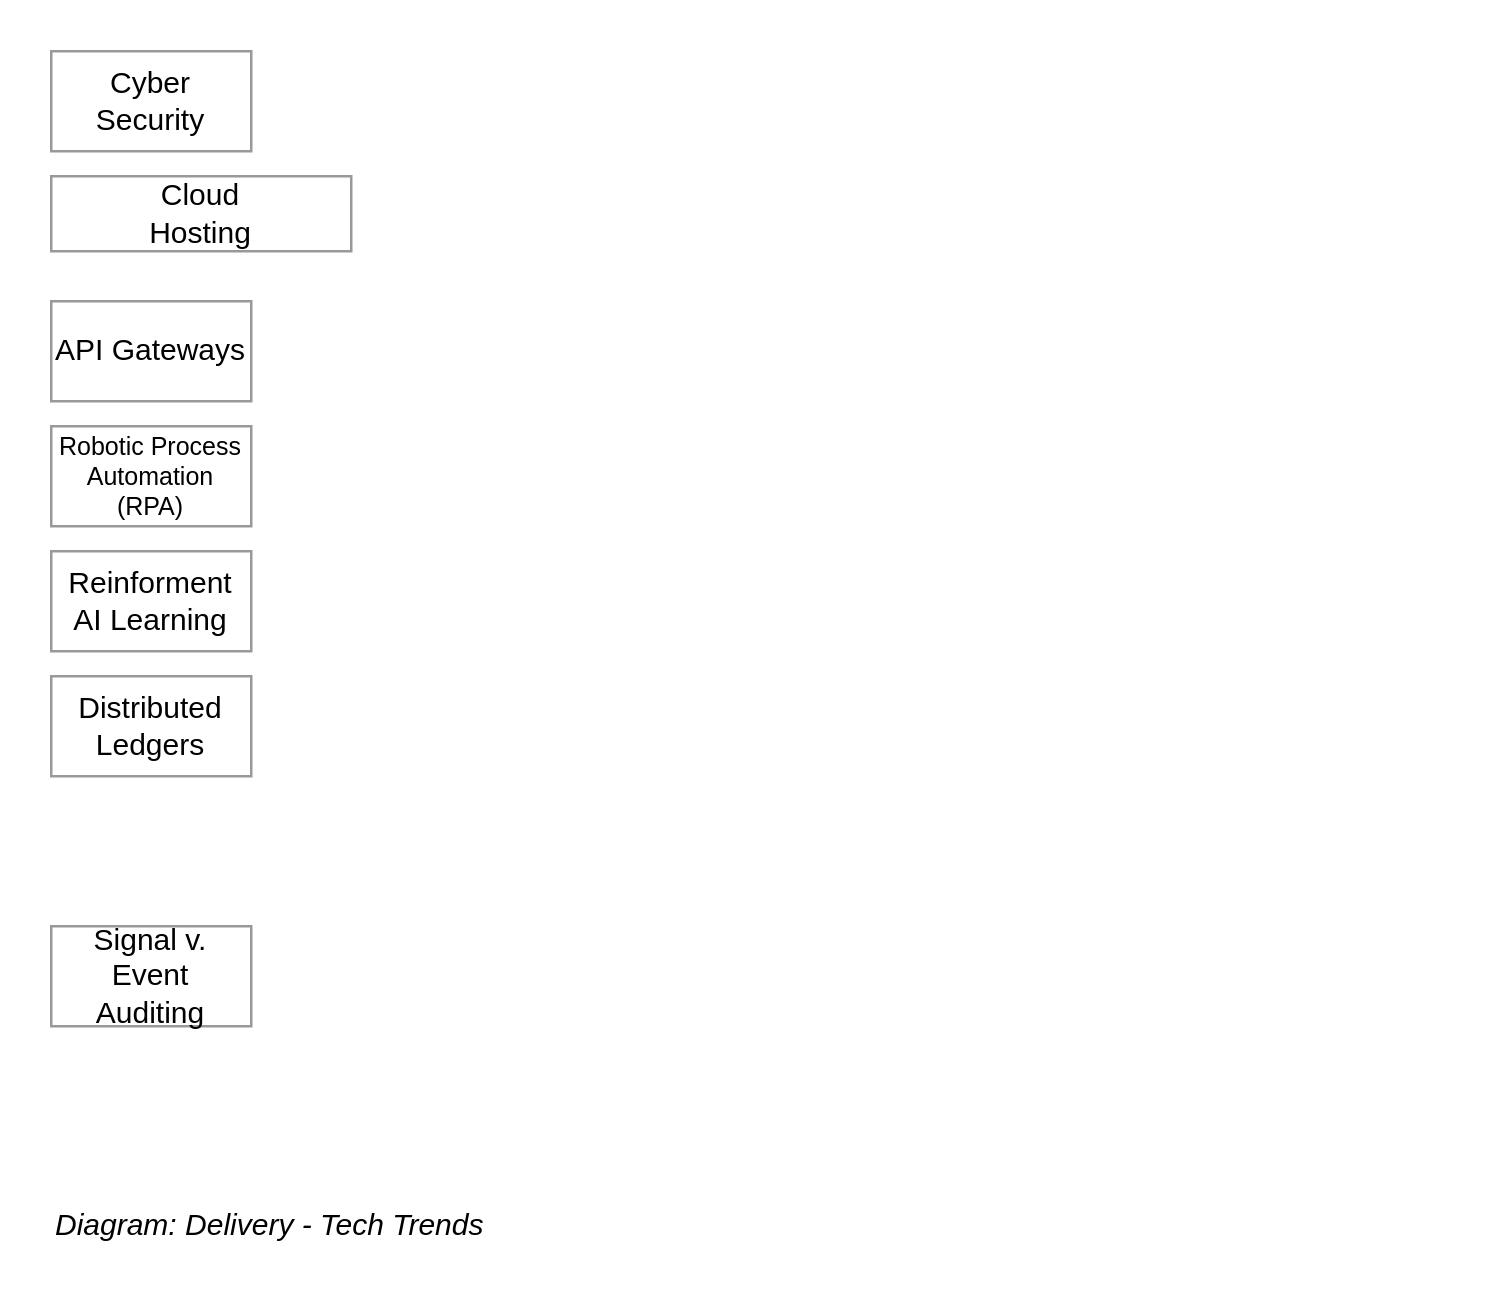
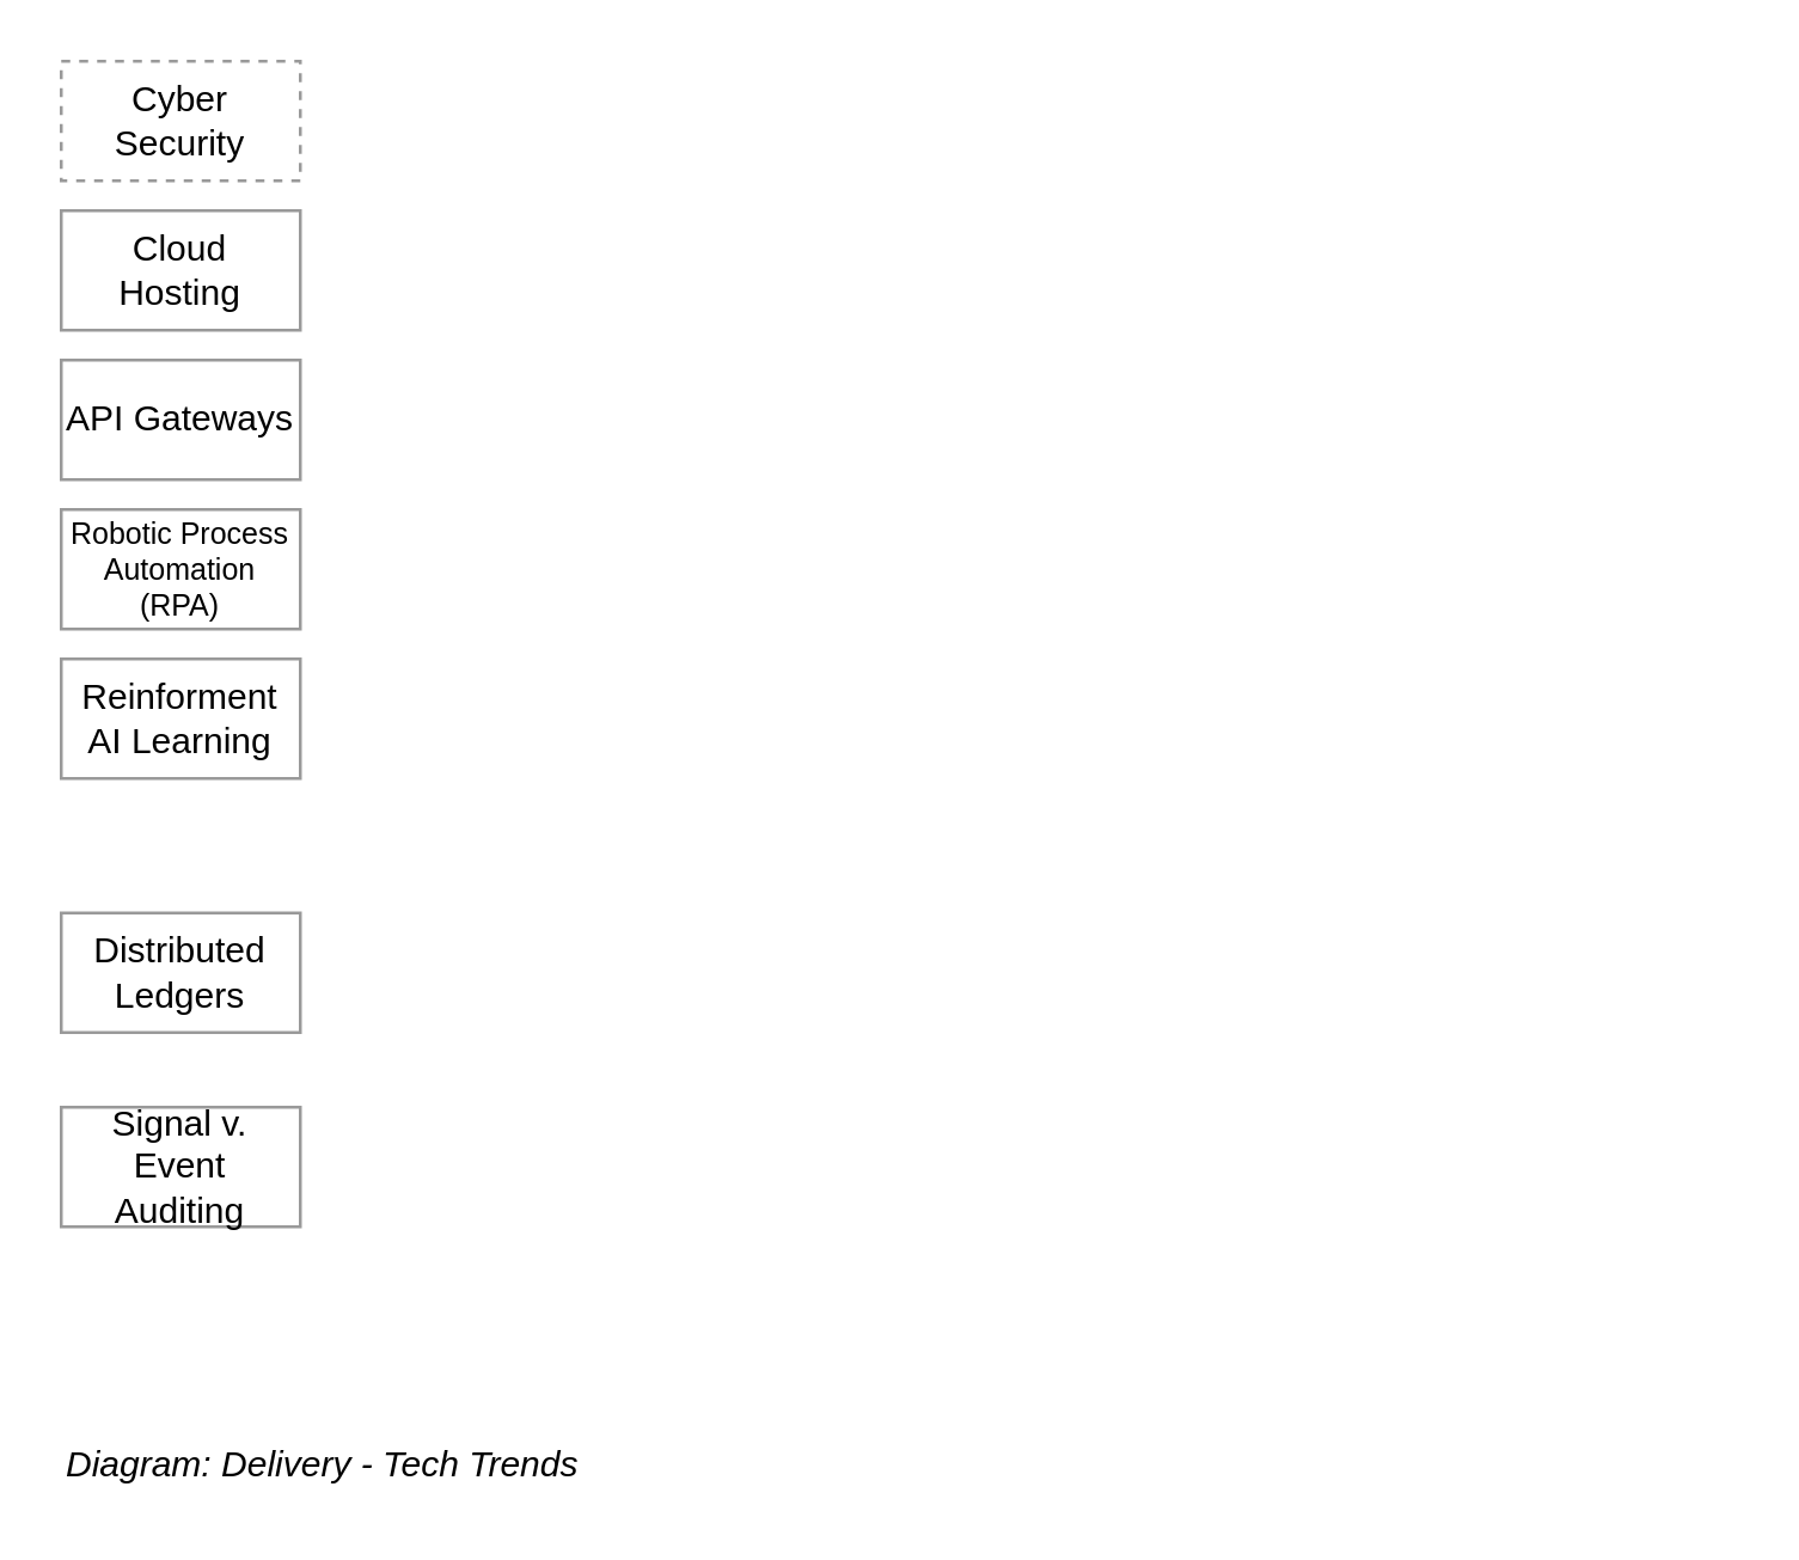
- <mxCell id="4" value="&lt;font style=&quot;font-size: 12px;&quot;&gt;Cyber Security&lt;br style=&quot;font-size: 12px;&quot;&gt;&lt;/font&gt;" style="rounded=0;whiteSpace=wrap;html=1;fillColor=none;fontSize=12;align=center;horizontal=1;verticalAlign=middle;container=0;absoluteArcSize=1;recursiveResize=0;shadow=0;strokeColor=#999999;glass=0;" vertex="1" parent="1"><mxGeometry x="20" y="20" width="80" height="40" as="geometry" /></mxCell>
+ <mxCell id="4" value="&lt;font style=&quot;font-size: 12px;&quot;&gt;Cyber Security&lt;br style=&quot;font-size: 12px;&quot;&gt;&lt;/font&gt;" style="rounded=0;whiteSpace=wrap;html=1;fillColor=none;fontSize=12;align=center;horizontal=1;verticalAlign=middle;container=0;absoluteArcSize=1;recursiveResize=0;shadow=0;strokeColor=#999999;glass=0;dashed=1;" vertex="1" parent="1"><mxGeometry x="20" y="20" width="80" height="40" as="geometry" /></mxCell>
- <mxCell id="2" value="&lt;font style=&quot;font-size: 12px;&quot;&gt;Cloud &lt;br style=&quot;font-size: 12px;&quot;&gt;Hosting&lt;br style=&quot;font-size: 12px;&quot;&gt;&lt;/font&gt;" style="rounded=0;whiteSpace=wrap;html=1;fillColor=none;fontSize=12;align=center;horizontal=1;verticalAlign=middle;container=0;absoluteArcSize=1;recursiveResize=0;shadow=0;strokeColor=#999999;glass=0;" vertex="1" parent="1"><mxGeometry x="20" y="70" width="120" height="30" as="geometry" /></mxCell>
+ <mxCell id="2" value="&lt;font style=&quot;font-size: 12px;&quot;&gt;Cloud &lt;br style=&quot;font-size: 12px;&quot;&gt;Hosting&lt;br style=&quot;font-size: 12px;&quot;&gt;&lt;/font&gt;" style="rounded=0;whiteSpace=wrap;html=1;fillColor=none;fontSize=12;align=center;horizontal=1;verticalAlign=middle;container=0;absoluteArcSize=1;recursiveResize=0;shadow=0;strokeColor=#999999;glass=0;" vertex="1" parent="1"><mxGeometry x="20" y="70" width="80" height="40" as="geometry" /></mxCell>
- <mxCell id="8" value="&lt;font style=&quot;font-size: 12px;&quot;&gt;Distributed Ledgers&lt;br style=&quot;font-size: 12px;&quot;&gt;&lt;/font&gt;" style="rounded=0;whiteSpace=wrap;html=1;fillColor=none;fontSize=12;align=center;horizontal=1;verticalAlign=middle;container=0;absoluteArcSize=1;recursiveResize=0;shadow=0;strokeColor=#999999;glass=0;" vertex="1" parent="1"><mxGeometry x="20" y="270" width="80" height="40" as="geometry" /></mxCell>
+ <mxCell id="8" value="&lt;font style=&quot;font-size: 12px;&quot;&gt;Distributed Ledgers&lt;br style=&quot;font-size: 12px;&quot;&gt;&lt;/font&gt;" style="rounded=0;whiteSpace=wrap;html=1;fillColor=none;fontSize=12;align=center;horizontal=1;verticalAlign=middle;container=0;absoluteArcSize=1;recursiveResize=0;shadow=0;strokeColor=#999999;glass=0;" vertex="1" parent="1"><mxGeometry x="20" y="305" width="80" height="40" as="geometry" /></mxCell>
